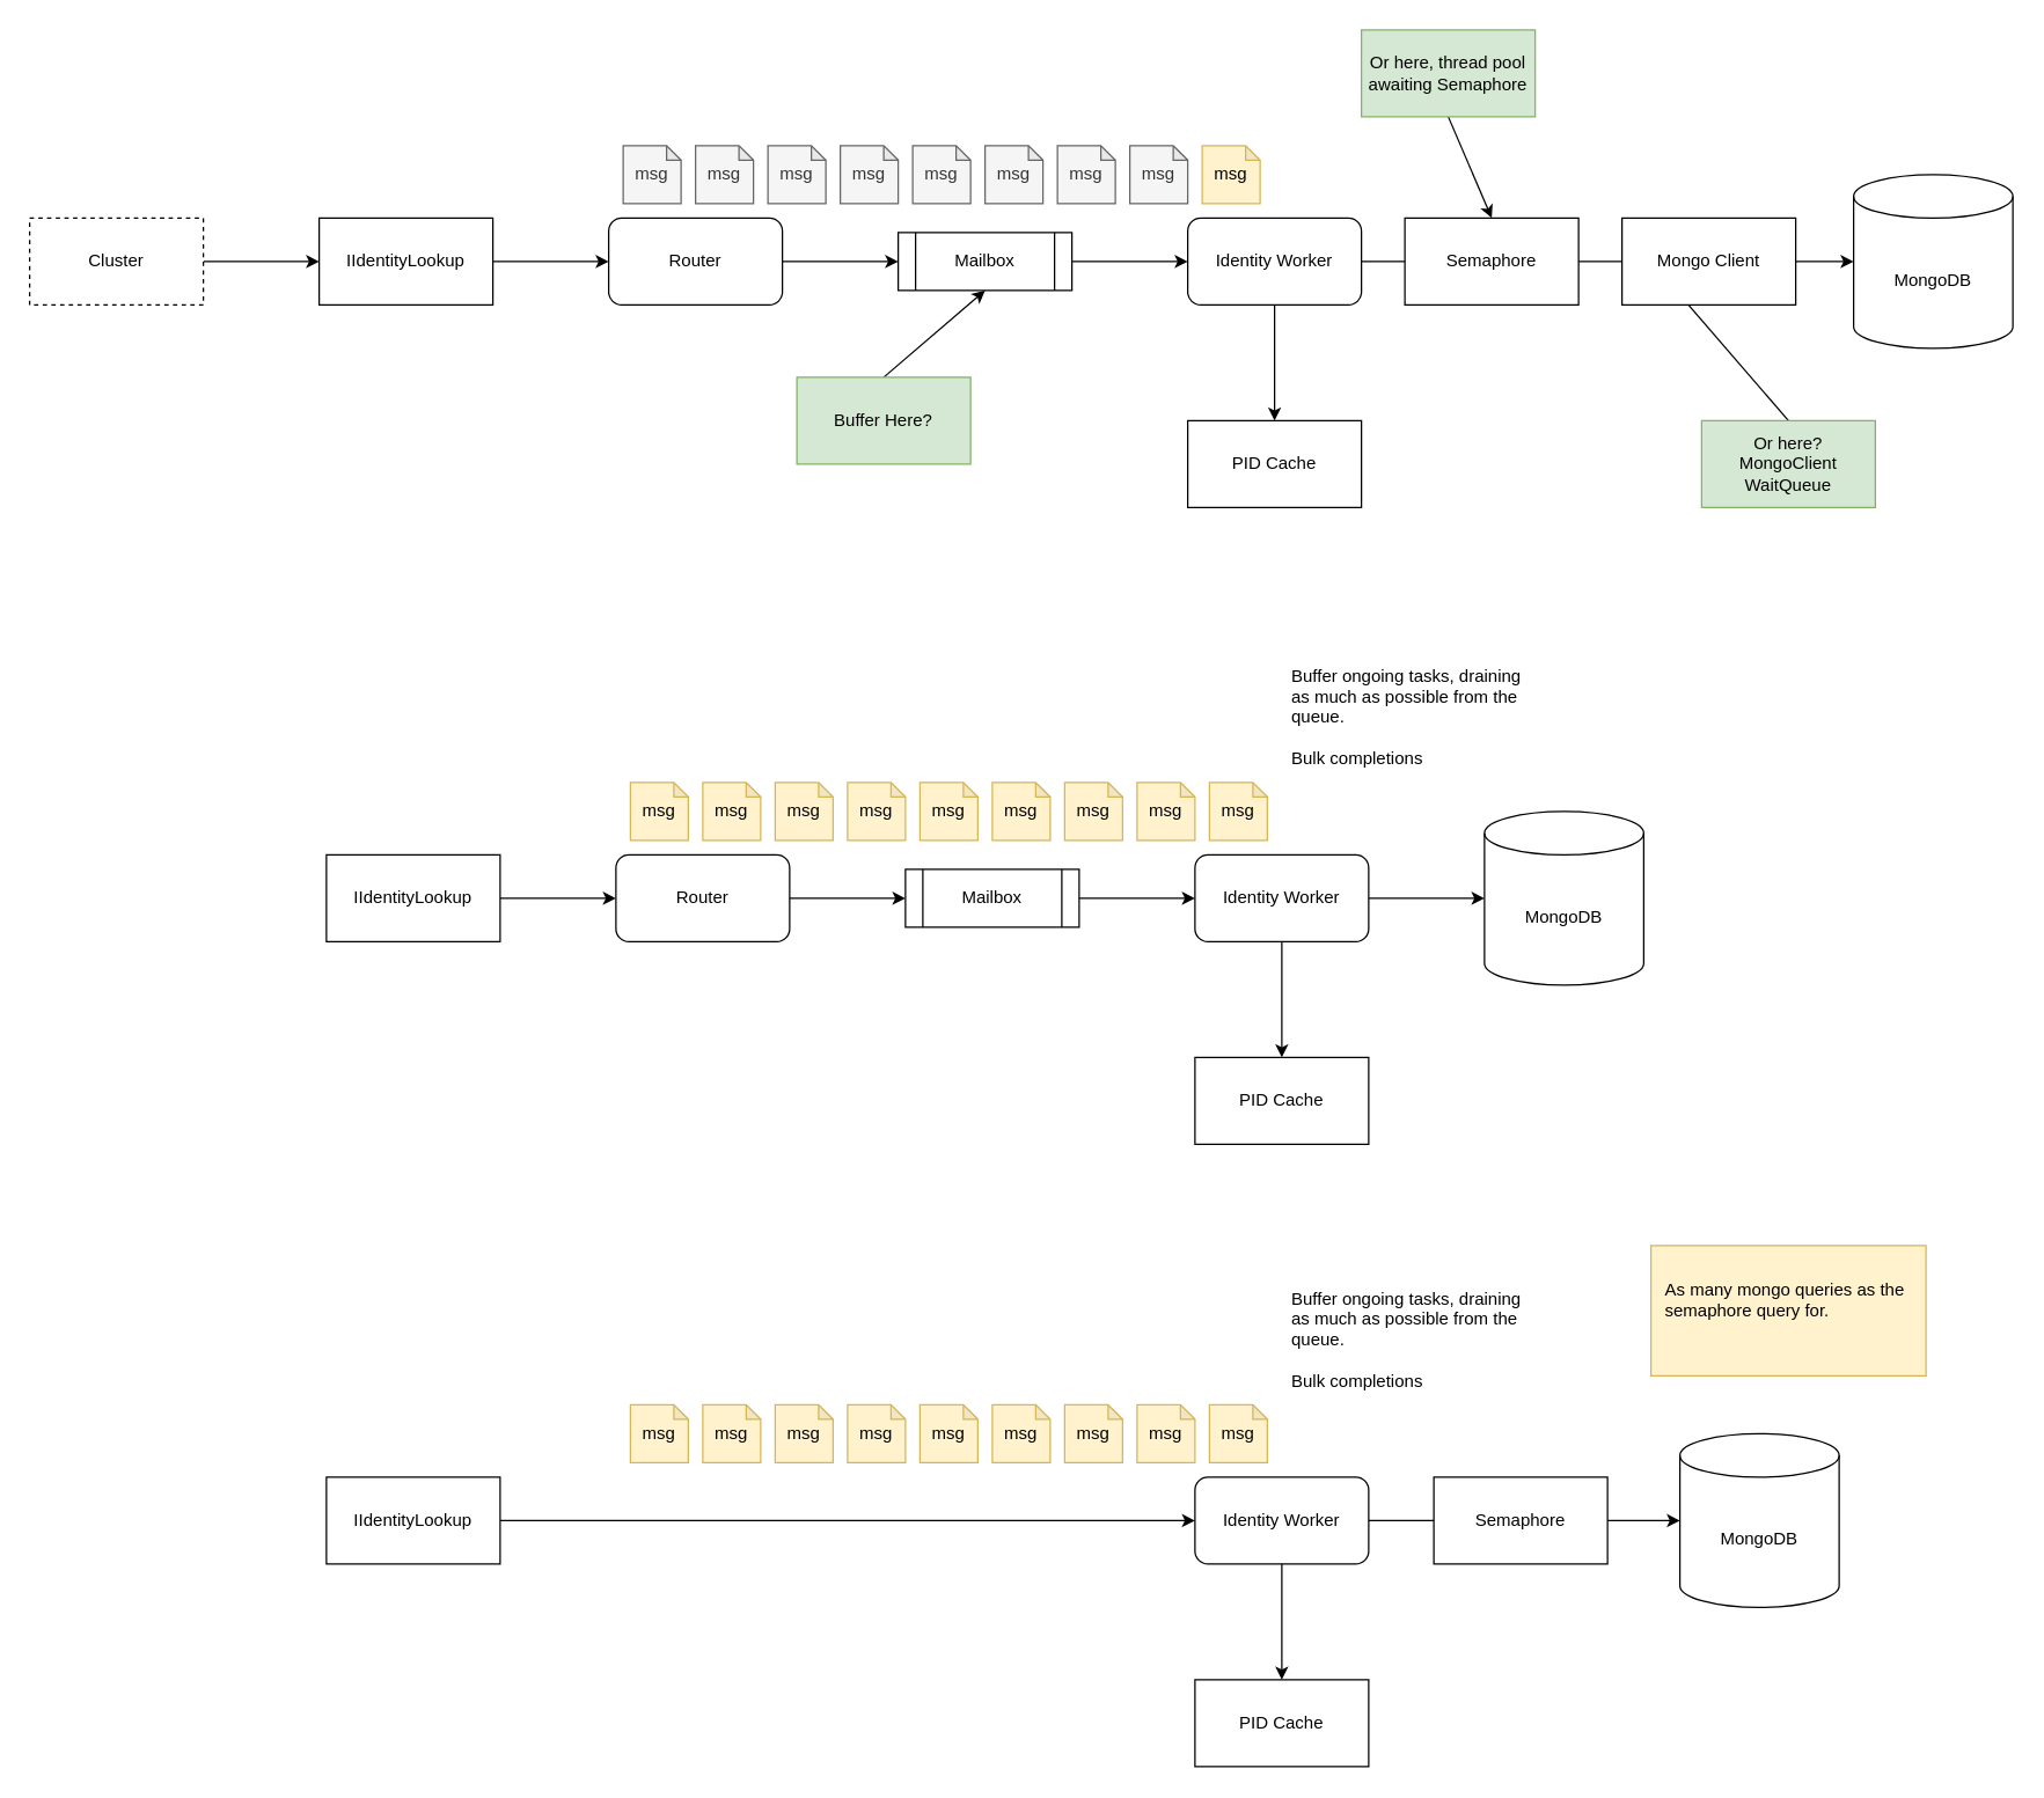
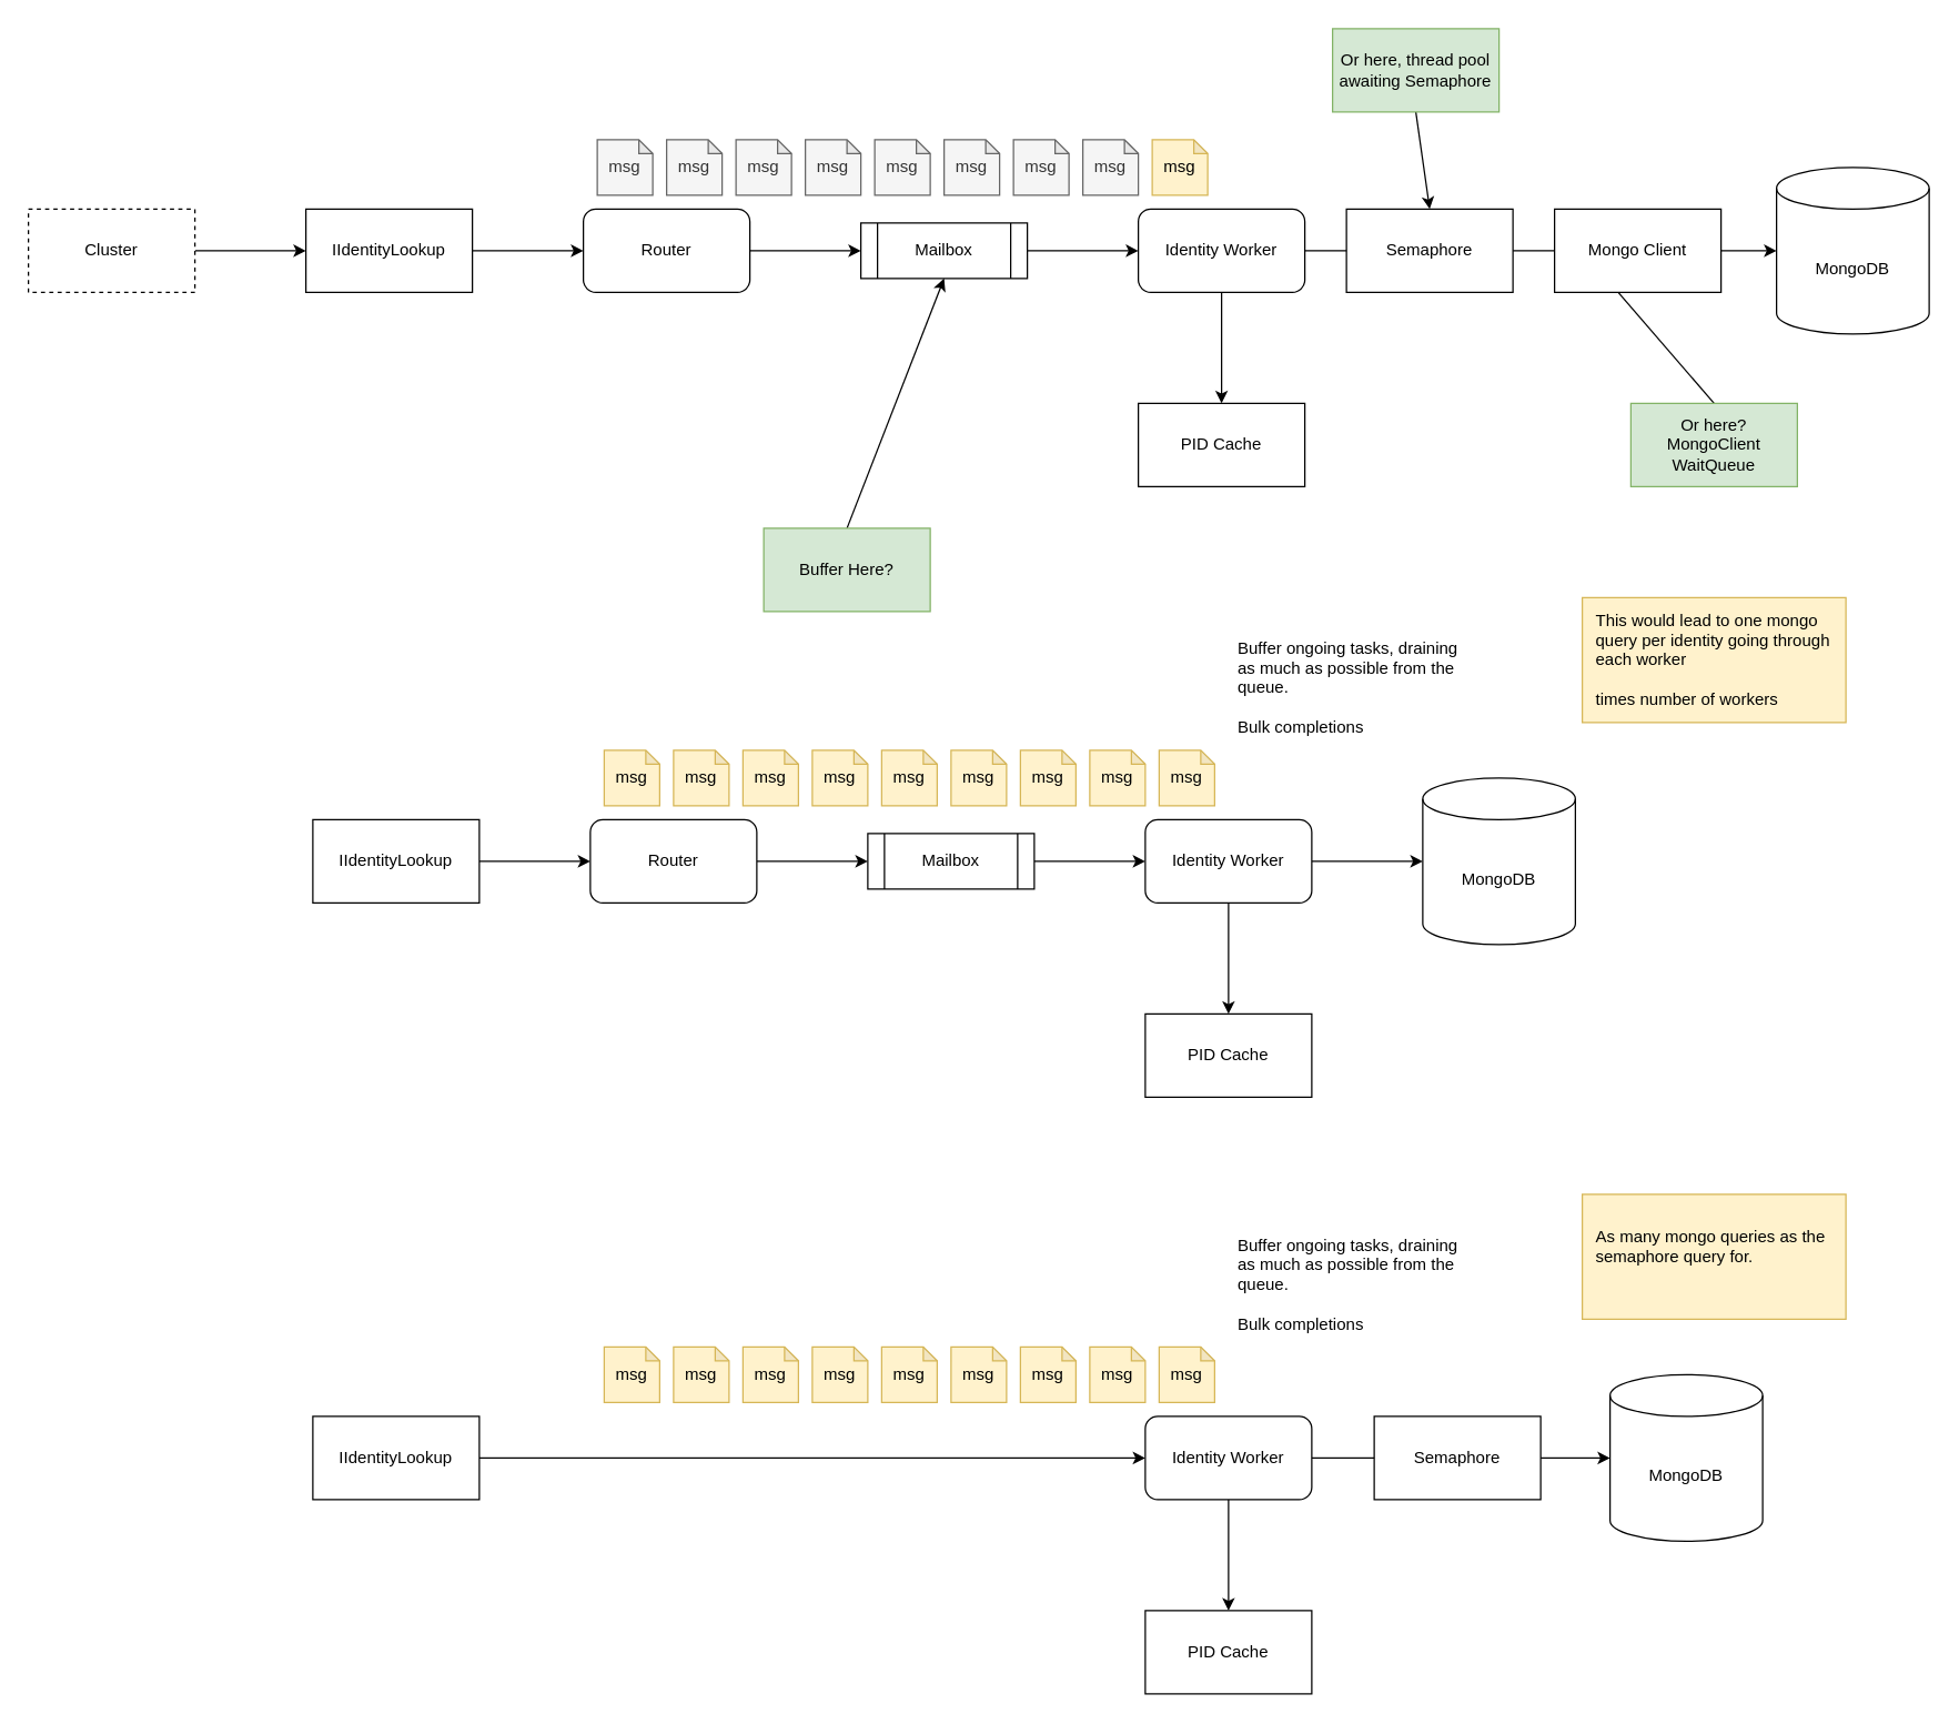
- <mxCell id="71" value="Or here, thread pool awaiting Semaphore" style="rounded=0;whiteSpace=wrap;html=1;fillColor=#d5e8d4;strokeColor=#82b366;" vertex="1" parent="1"><mxGeometry x="940" y="20" width="120" height="60" as="geometry" /></mxCell>
+ <mxCell id="71" value="Or here, thread pool awaiting Semaphore" style="rounded=0;whiteSpace=wrap;html=1;fillColor=#d5e8d4;strokeColor=#82b366;" vertex="1" parent="1"><mxGeometry x="960" y="20" width="120" height="60" as="geometry" /></mxCell>
- <mxCell id="64" value="Buffer Here?" style="rounded=0;whiteSpace=wrap;html=1;fillColor=#d5e8d4;strokeColor=#82b366;" vertex="1" parent="1"><mxGeometry x="550" y="260" width="120" height="60" as="geometry" /></mxCell>
+ <mxCell id="64" value="Buffer Here?" style="rounded=0;whiteSpace=wrap;html=1;fillColor=#d5e8d4;strokeColor=#82b366;" vertex="1" parent="1"><mxGeometry x="550" y="380" width="120" height="60" as="geometry" /></mxCell>
+ <mxCell id="43" value="This would lead to one mongo query per identity going through each worker&lt;br&gt;&lt;br&gt;times number of workers" style="text;html=1;strokeColor=#d6b656;fillColor=#fff2cc;align=left;verticalAlign=middle;whiteSpace=wrap;rounded=0;spacing=10;" vertex="1" parent="1"><mxGeometry x="1140" y="430" width="190" height="90" as="geometry" /></mxCell>
